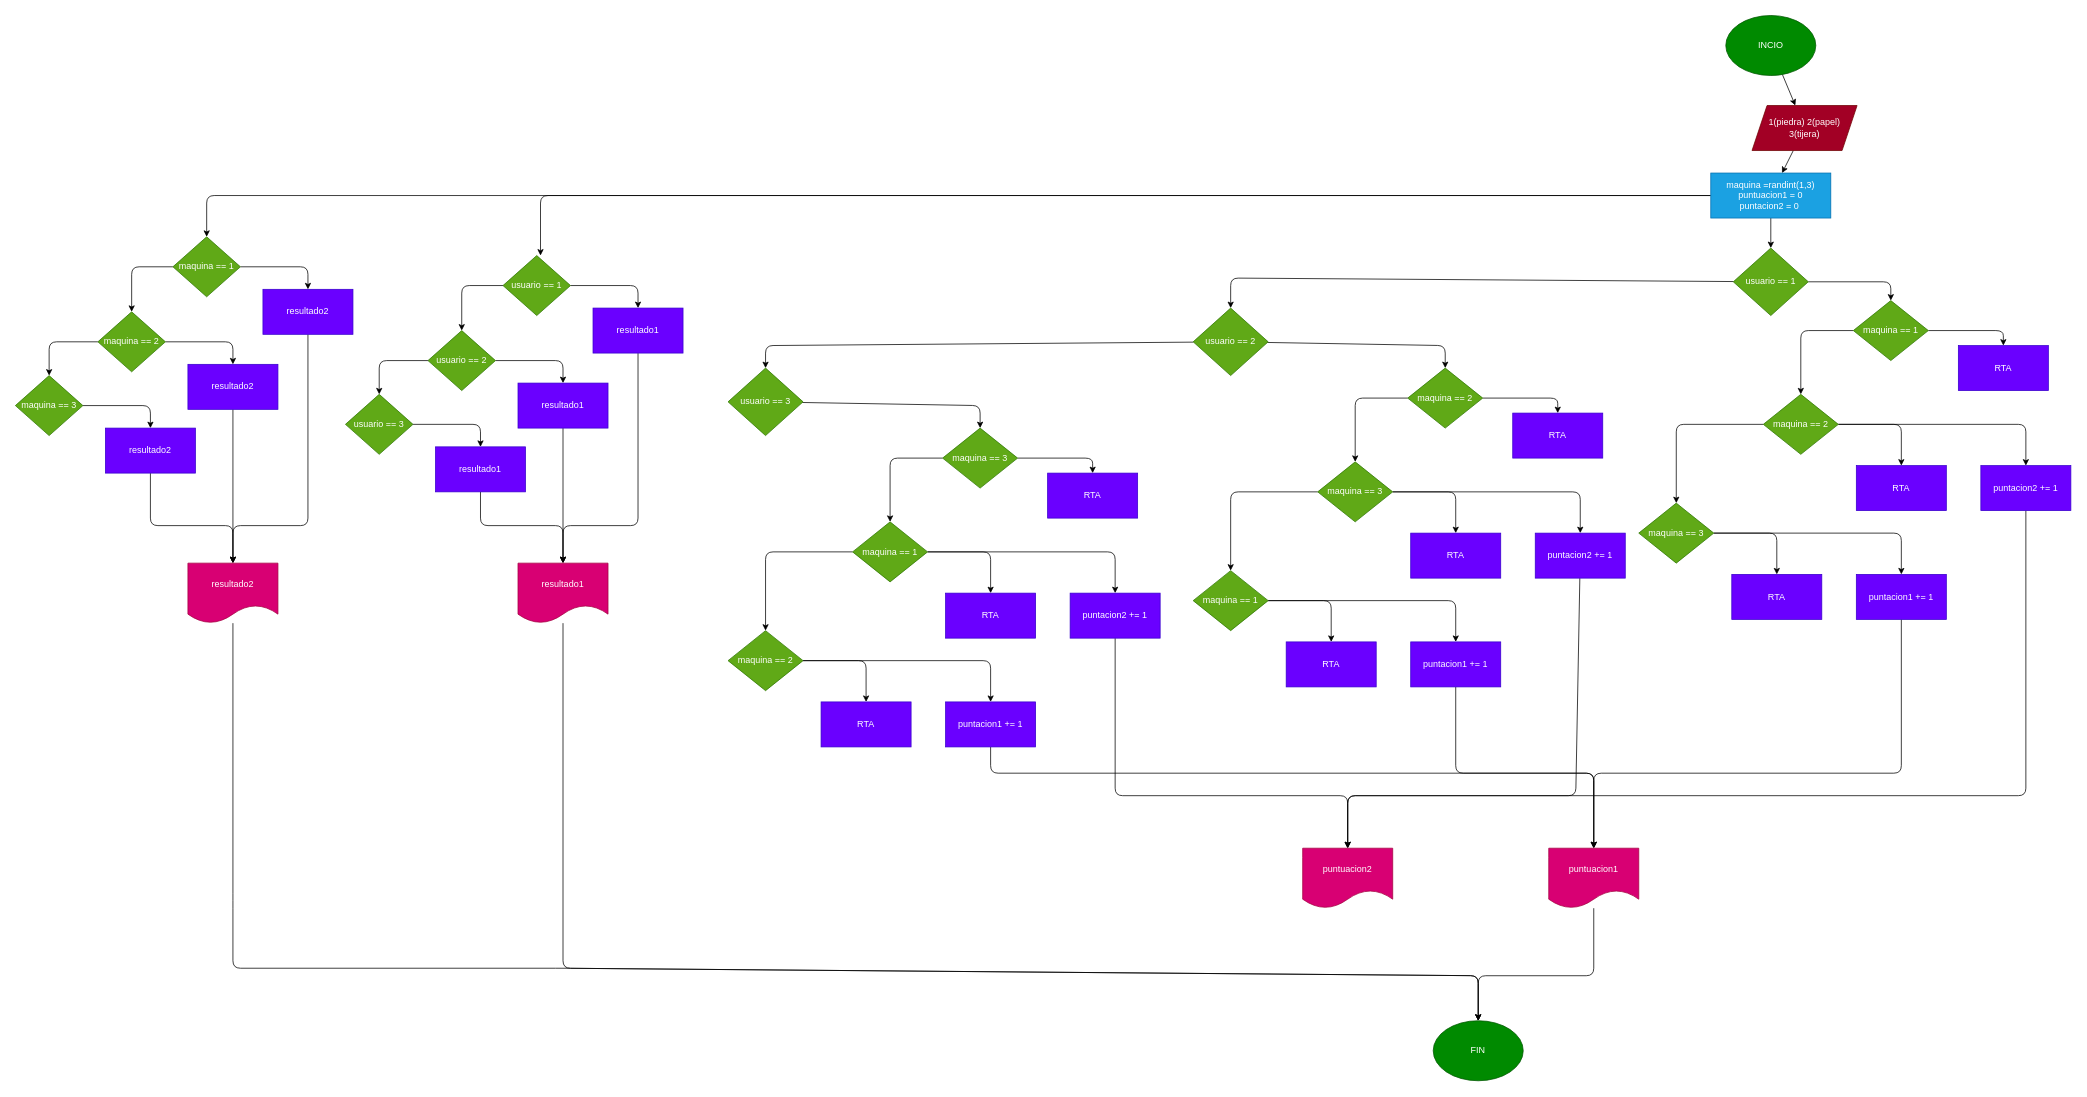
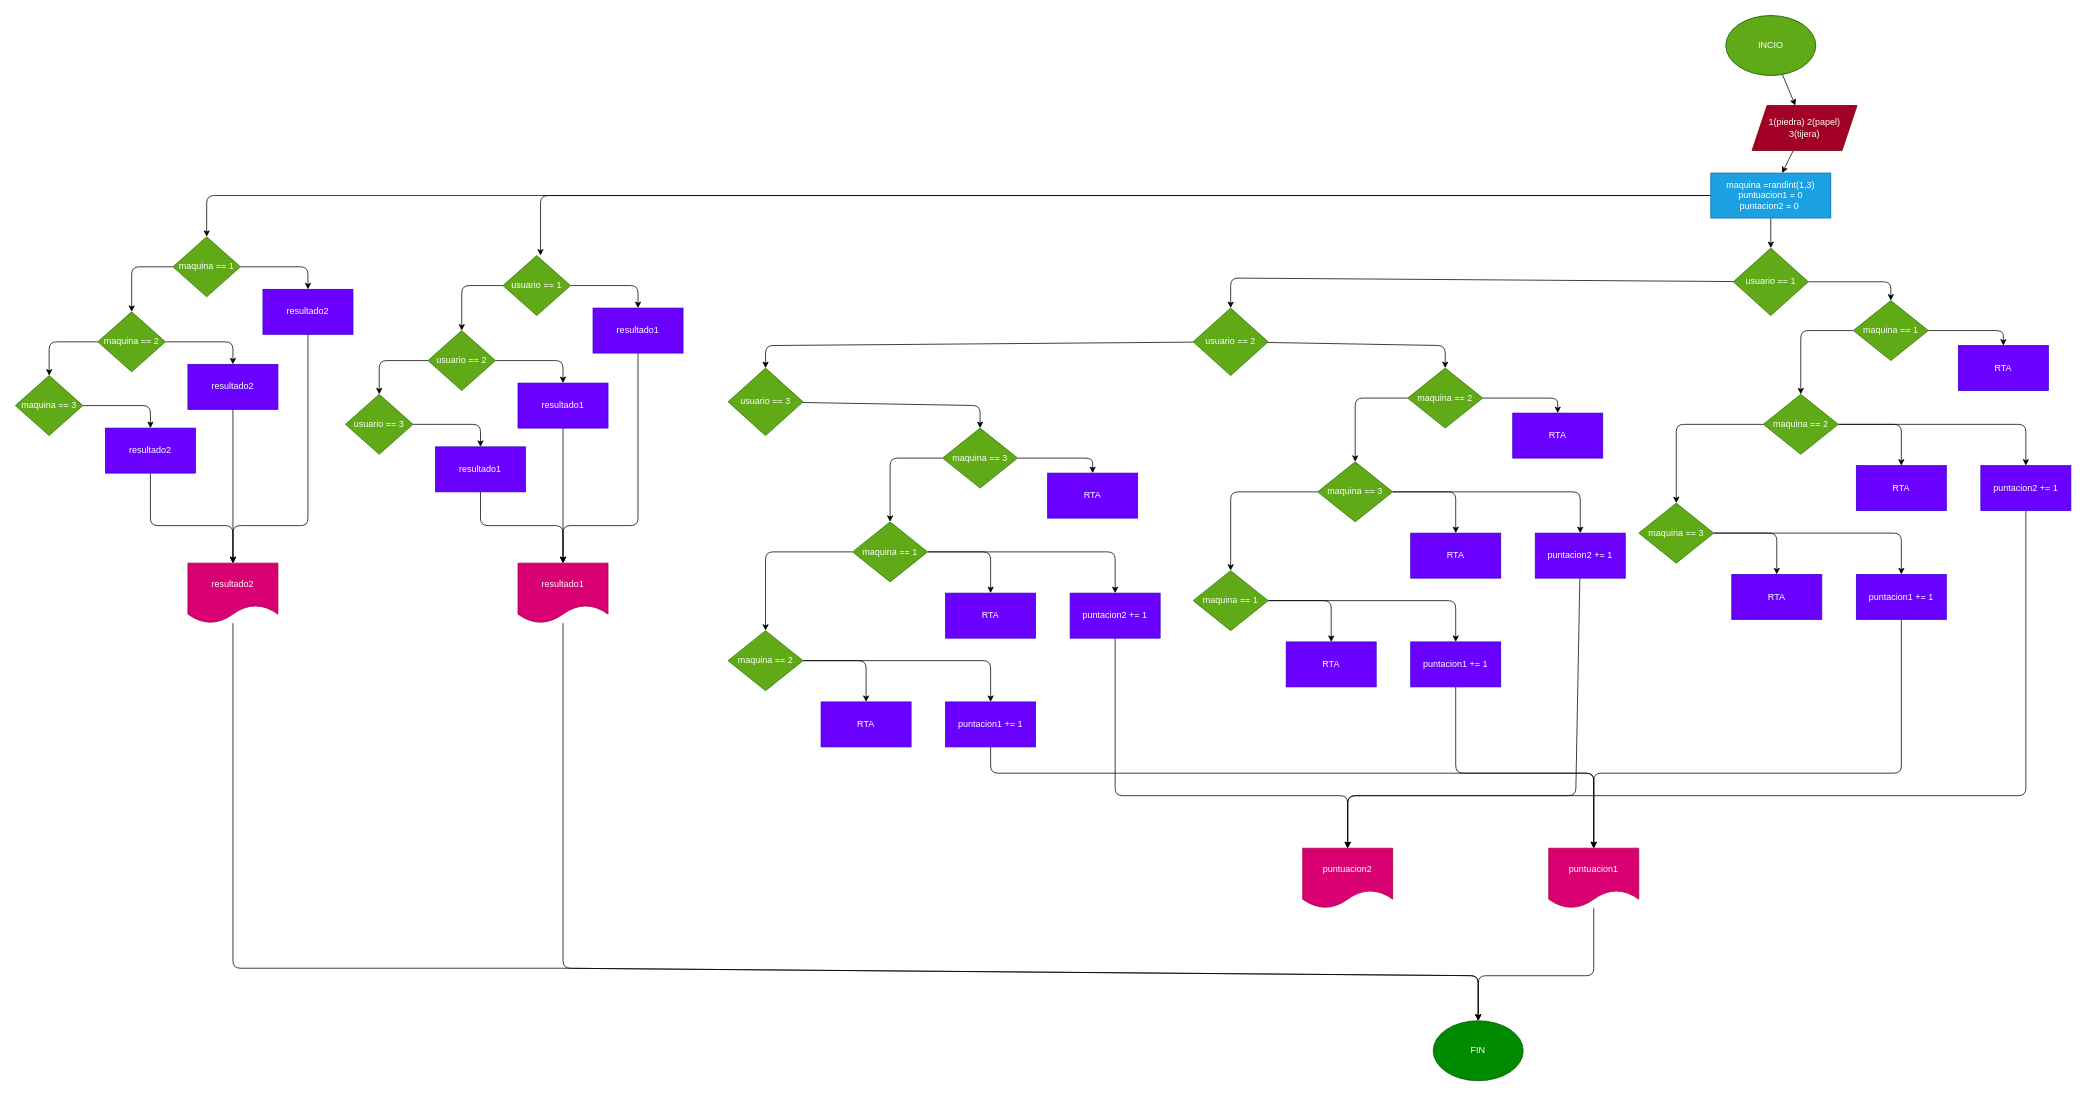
- <mxCell id="3" value="INCIO" style="ellipse;whiteSpace=wrap;html=1;fillColor=#008a00;fontColor=#ffffff;strokeColor=#005700;" vertex="1" parent="1"><mxGeometry x="2300" y="20" width="120" height="80" as="geometry" /></mxCell>
+ <mxCell id="3" value="INCIO" style="ellipse;whiteSpace=wrap;html=1;fillColor=#60a917;fontColor=#ffffff;strokeColor=#005700;" vertex="1" parent="1"><mxGeometry x="2300" y="20" width="120" height="80" as="geometry" /></mxCell>
